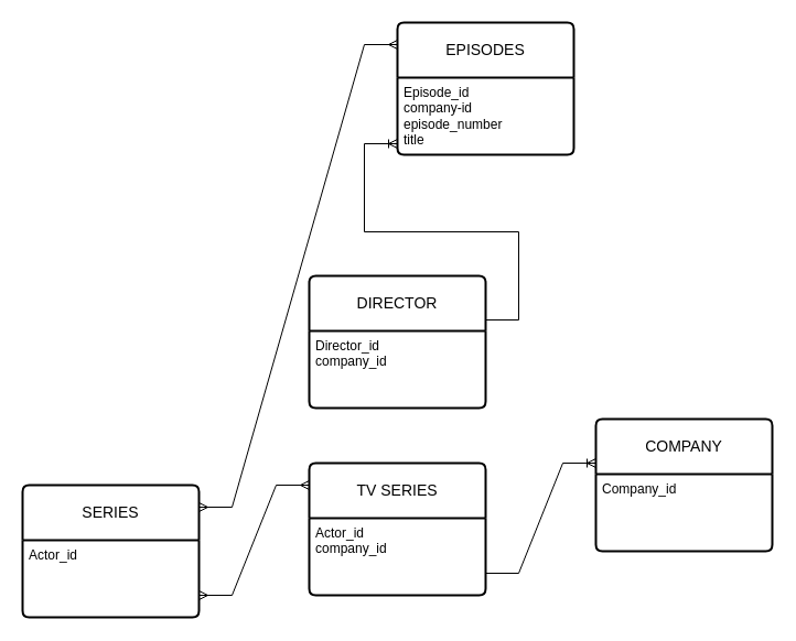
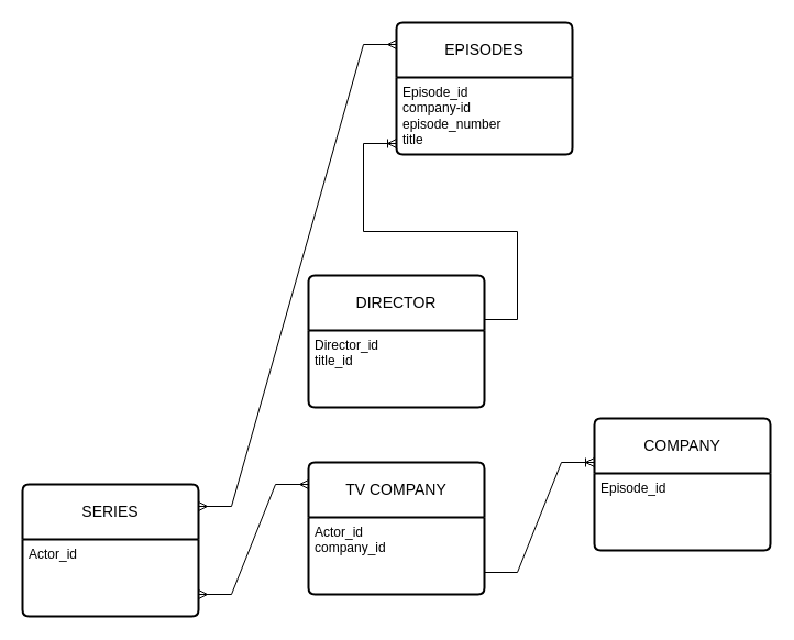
- <mxCell id="5" value="Director_id&lt;div&gt;company_id&lt;/div&gt;" style="align=left;strokeColor=none;fillColor=none;spacingLeft=4;fontSize=12;verticalAlign=top;resizable=0;rotatable=0;part=1;html=1;" vertex="1" parent="4"><mxGeometry y="50" width="160" height="70" as="geometry" /></mxCell>
+ <mxCell id="5" value="Director_id&lt;div&gt;title_id&lt;/div&gt;" style="align=left;strokeColor=none;fillColor=none;spacingLeft=4;fontSize=12;verticalAlign=top;resizable=0;rotatable=0;part=1;html=1;" vertex="1" parent="4"><mxGeometry y="50" width="160" height="70" as="geometry" /></mxCell>
- <mxCell id="3" value="Company_id&lt;div&gt;&lt;br&gt;&lt;/div&gt;" style="align=left;strokeColor=none;fillColor=none;spacingLeft=4;fontSize=12;verticalAlign=top;resizable=0;rotatable=0;part=1;html=1;" vertex="1" parent="2"><mxGeometry y="50" width="160" height="70" as="geometry" /></mxCell>
+ <mxCell id="3" value="Episode_id&lt;div&gt;&lt;br&gt;&lt;/div&gt;" style="align=left;strokeColor=none;fillColor=none;spacingLeft=4;fontSize=12;verticalAlign=top;resizable=0;rotatable=0;part=1;html=1;" vertex="1" parent="2"><mxGeometry y="50" width="160" height="70" as="geometry" /></mxCell>
- <mxCell id="8" value="TV SERIES" style="swimlane;childLayout=stackLayout;horizontal=1;startSize=50;horizontalStack=0;rounded=1;fontSize=14;fontStyle=0;strokeWidth=2;resizeParent=0;resizeLast=1;shadow=0;dashed=0;align=center;arcSize=4;whiteSpace=wrap;html=1;" vertex="1" parent="1"><mxGeometry x="280" y="420" width="160" height="120" as="geometry" /></mxCell>
+ <mxCell id="8" value="TV COMPANY" style="swimlane;childLayout=stackLayout;horizontal=1;startSize=50;horizontalStack=0;rounded=1;fontSize=14;fontStyle=0;strokeWidth=2;resizeParent=0;resizeLast=1;shadow=0;dashed=0;align=center;arcSize=4;whiteSpace=wrap;html=1;" vertex="1" parent="1"><mxGeometry x="280" y="420" width="160" height="120" as="geometry" /></mxCell>
